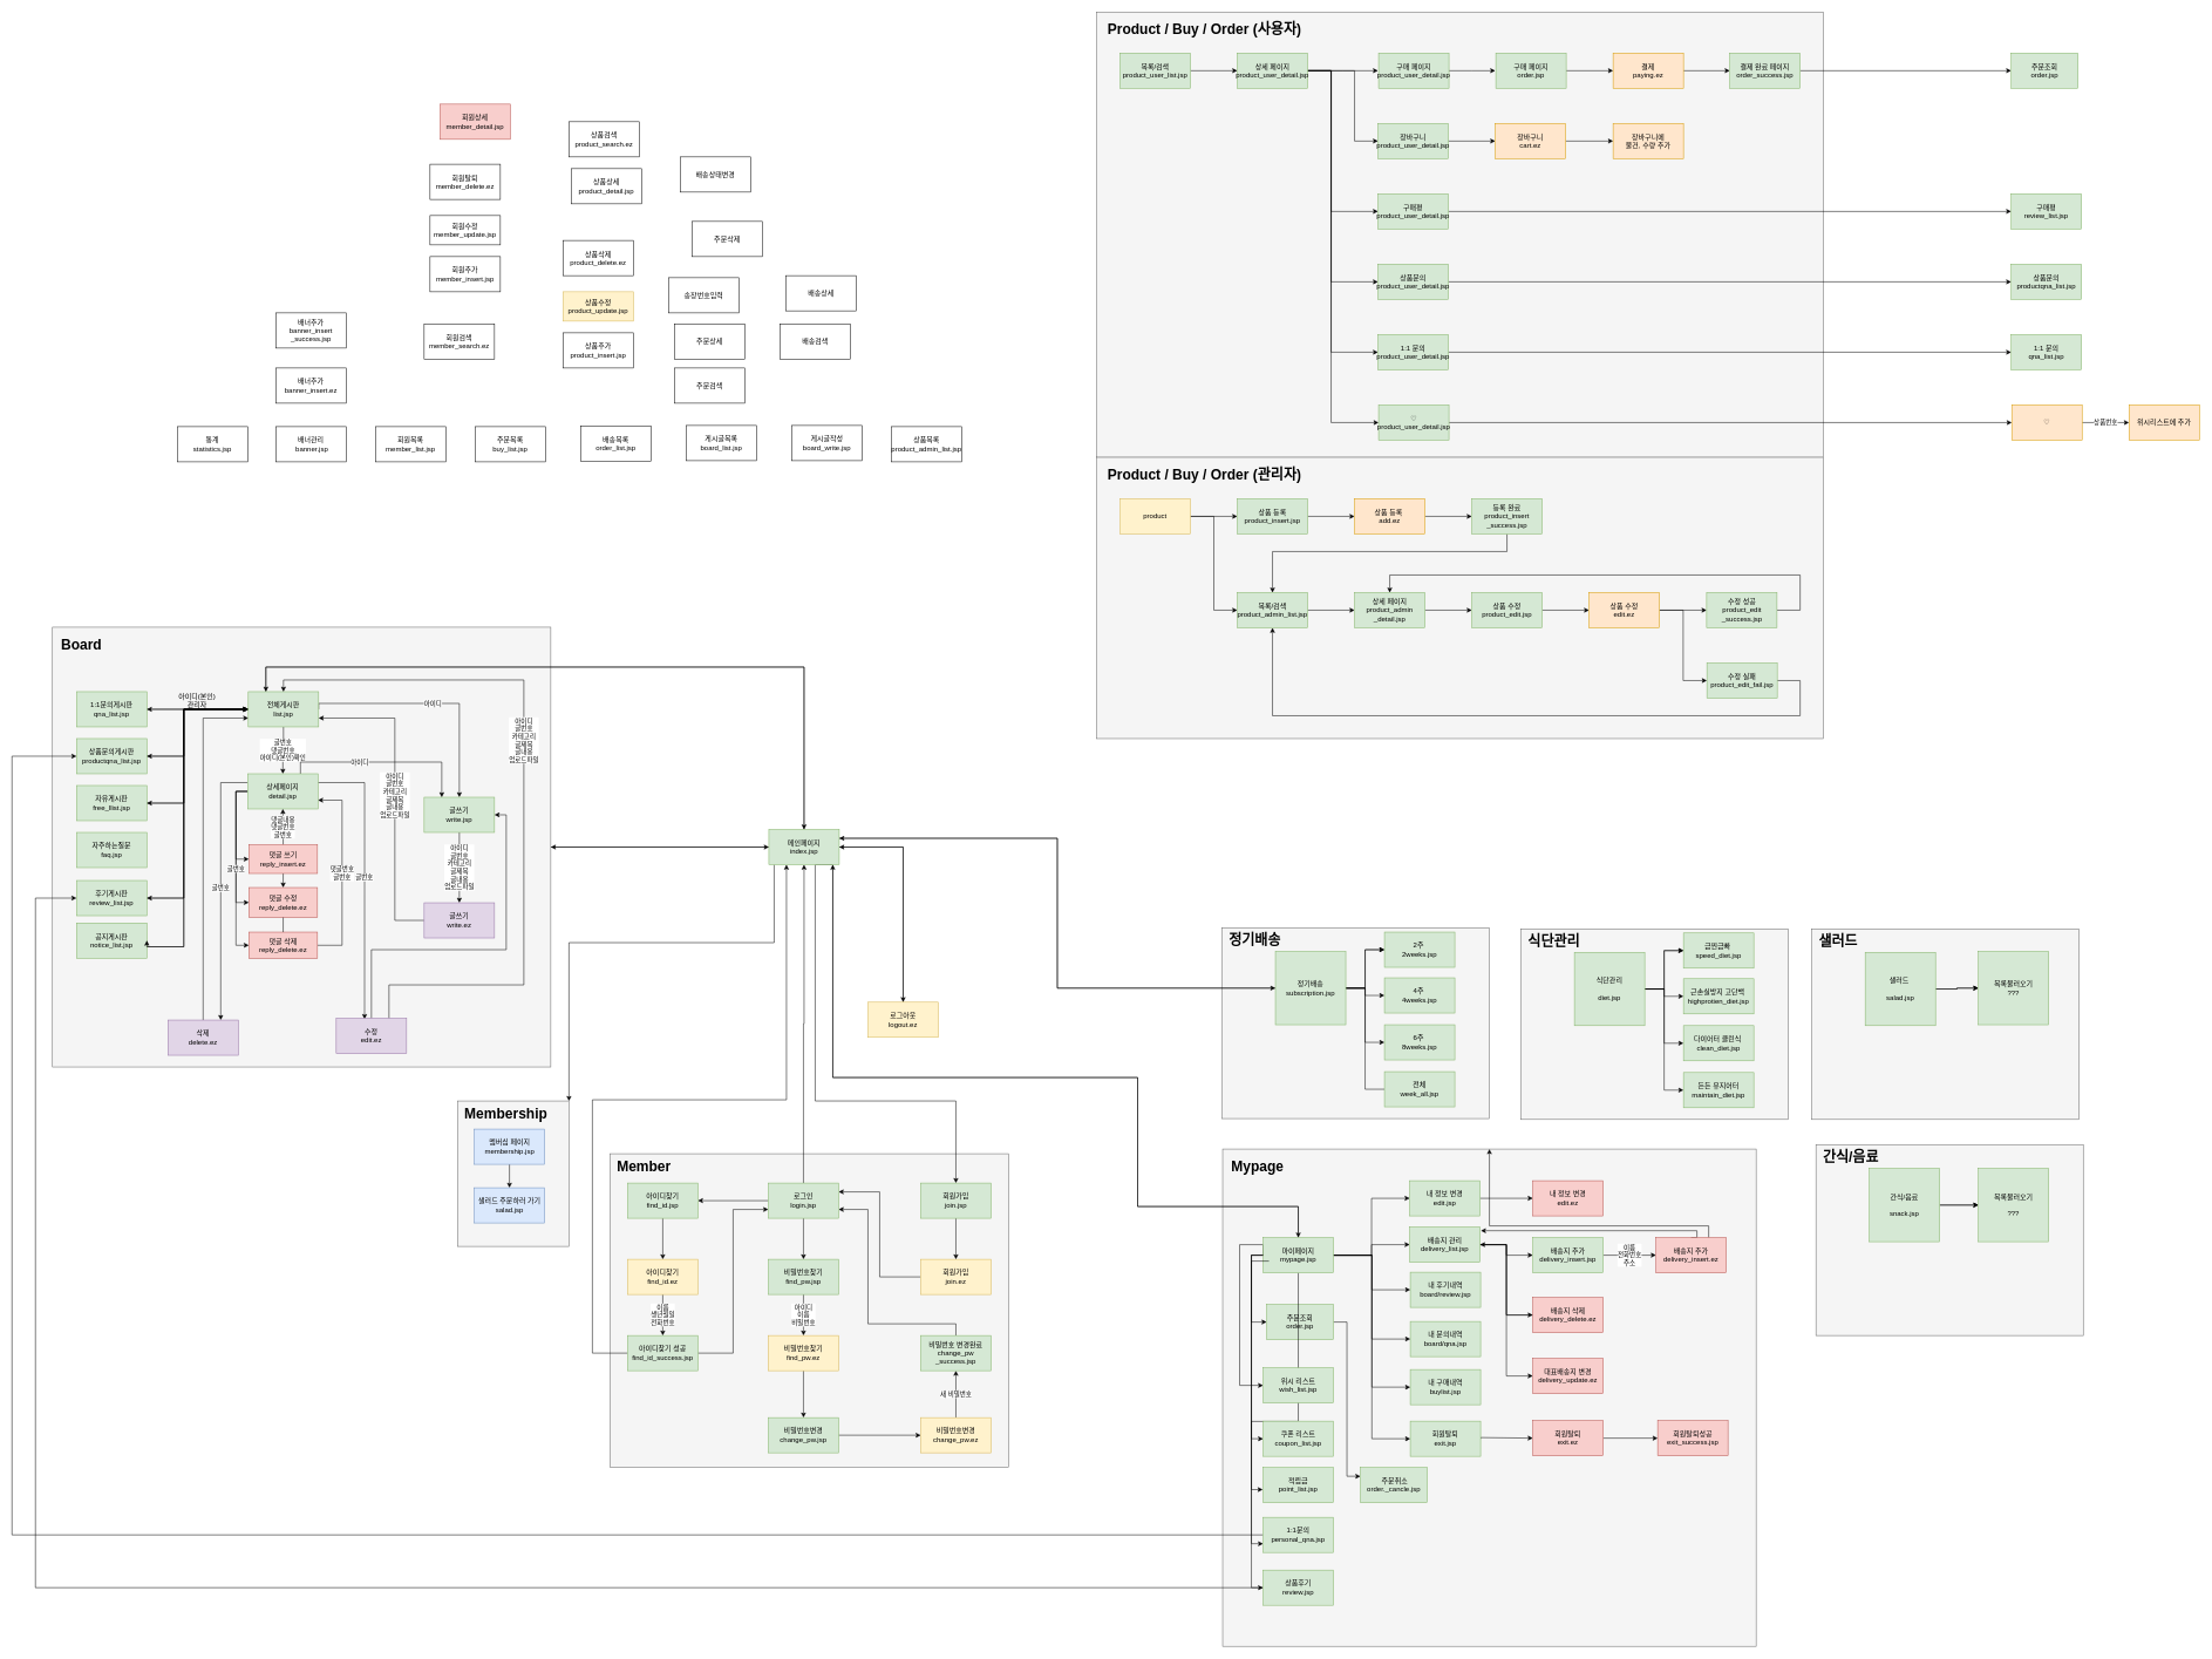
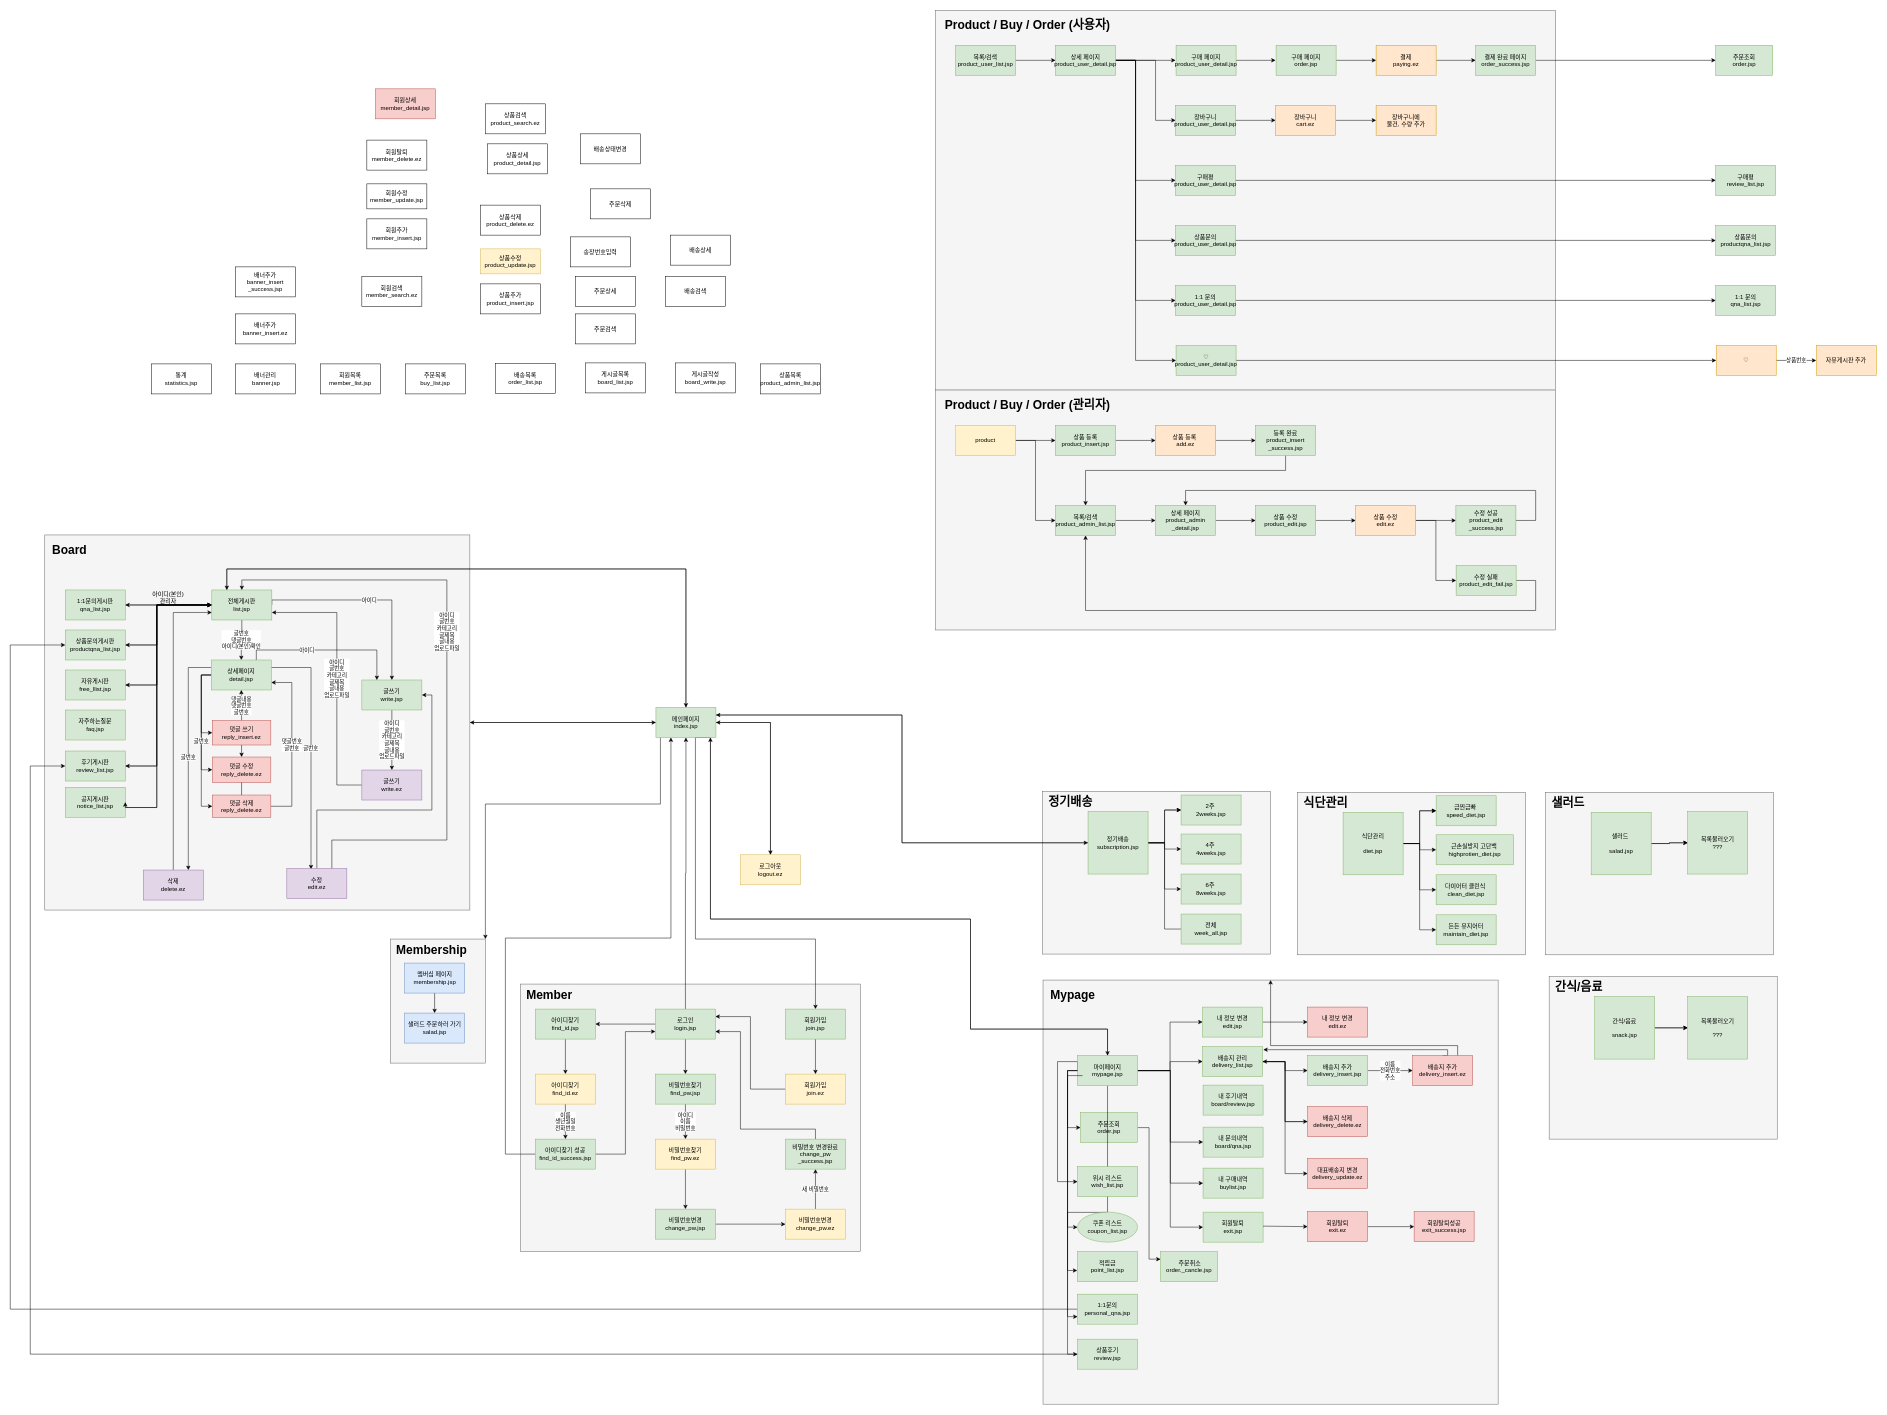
- <mxCell id="250" value="위시리스트에 추가" style="rounded=0;whiteSpace=wrap;html=1;fillColor=#ffe6cc;strokeColor=#d79b00;" parent="1" vertex="1"><mxGeometry x="3631" y="690" width="120" height="60" as="geometry" /></mxCell>
+ <mxCell id="250" value="자유게시판 추가" style="rounded=0;whiteSpace=wrap;html=1;fillColor=#ffe6cc;strokeColor=#d79b00;" parent="1" vertex="1"><mxGeometry x="3631" y="690" width="120" height="60" as="geometry" /></mxCell>
- <mxCell id="187" value="근손실방지 고단백&amp;nbsp;&lt;br&gt;highprotien_diet.jsp" style="rounded=0;whiteSpace=wrap;html=1;fillColor=#d5e8d4;strokeColor=#82b366;" parent="1" vertex="1"><mxGeometry x="2871" y="1668.5" width="120" height="60" as="geometry" /></mxCell>
+ <mxCell id="187" value="근손실방지 고단백&amp;nbsp;&lt;br&gt;highprotien_diet.jsp" style="rounded=0;whiteSpace=wrap;html=1;fillColor=#d5e8d4;strokeColor=#82b366;" parent="1" vertex="1"><mxGeometry x="2871" y="1668.5" width="155" height="60" as="geometry" /></mxCell>
- <mxCell id="97" style="edgeStyle=orthogonalEdgeStyle;rounded=0;orthogonalLoop=1;jettySize=auto;html=1;exitX=1;exitY=0.5;exitDx=0;exitDy=0;" parent="1" source="105" target="93" edge="1"><mxGeometry relative="1" as="geometry" /></mxCell>
- <mxCell id="162" value="쿠폰 리스트&lt;br&gt;coupon_list.jsp" style="rounded=0;whiteSpace=wrap;html=1;fillColor=#d5e8d4;strokeColor=#82b366;" parent="1" vertex="1"><mxGeometry x="2154" y="2423" width="120" height="60" as="geometry" /></mxCell>
+ <mxCell id="162" value="쿠폰 리스트&lt;br&gt;coupon_list.jsp" style="ellipse;whiteSpace=wrap;html=1;fillColor=#d5e8d4;strokeColor=#82b366;" parent="1" vertex="1"><mxGeometry x="2154" y="2423" width="120" height="60" as="geometry" /></mxCell>
